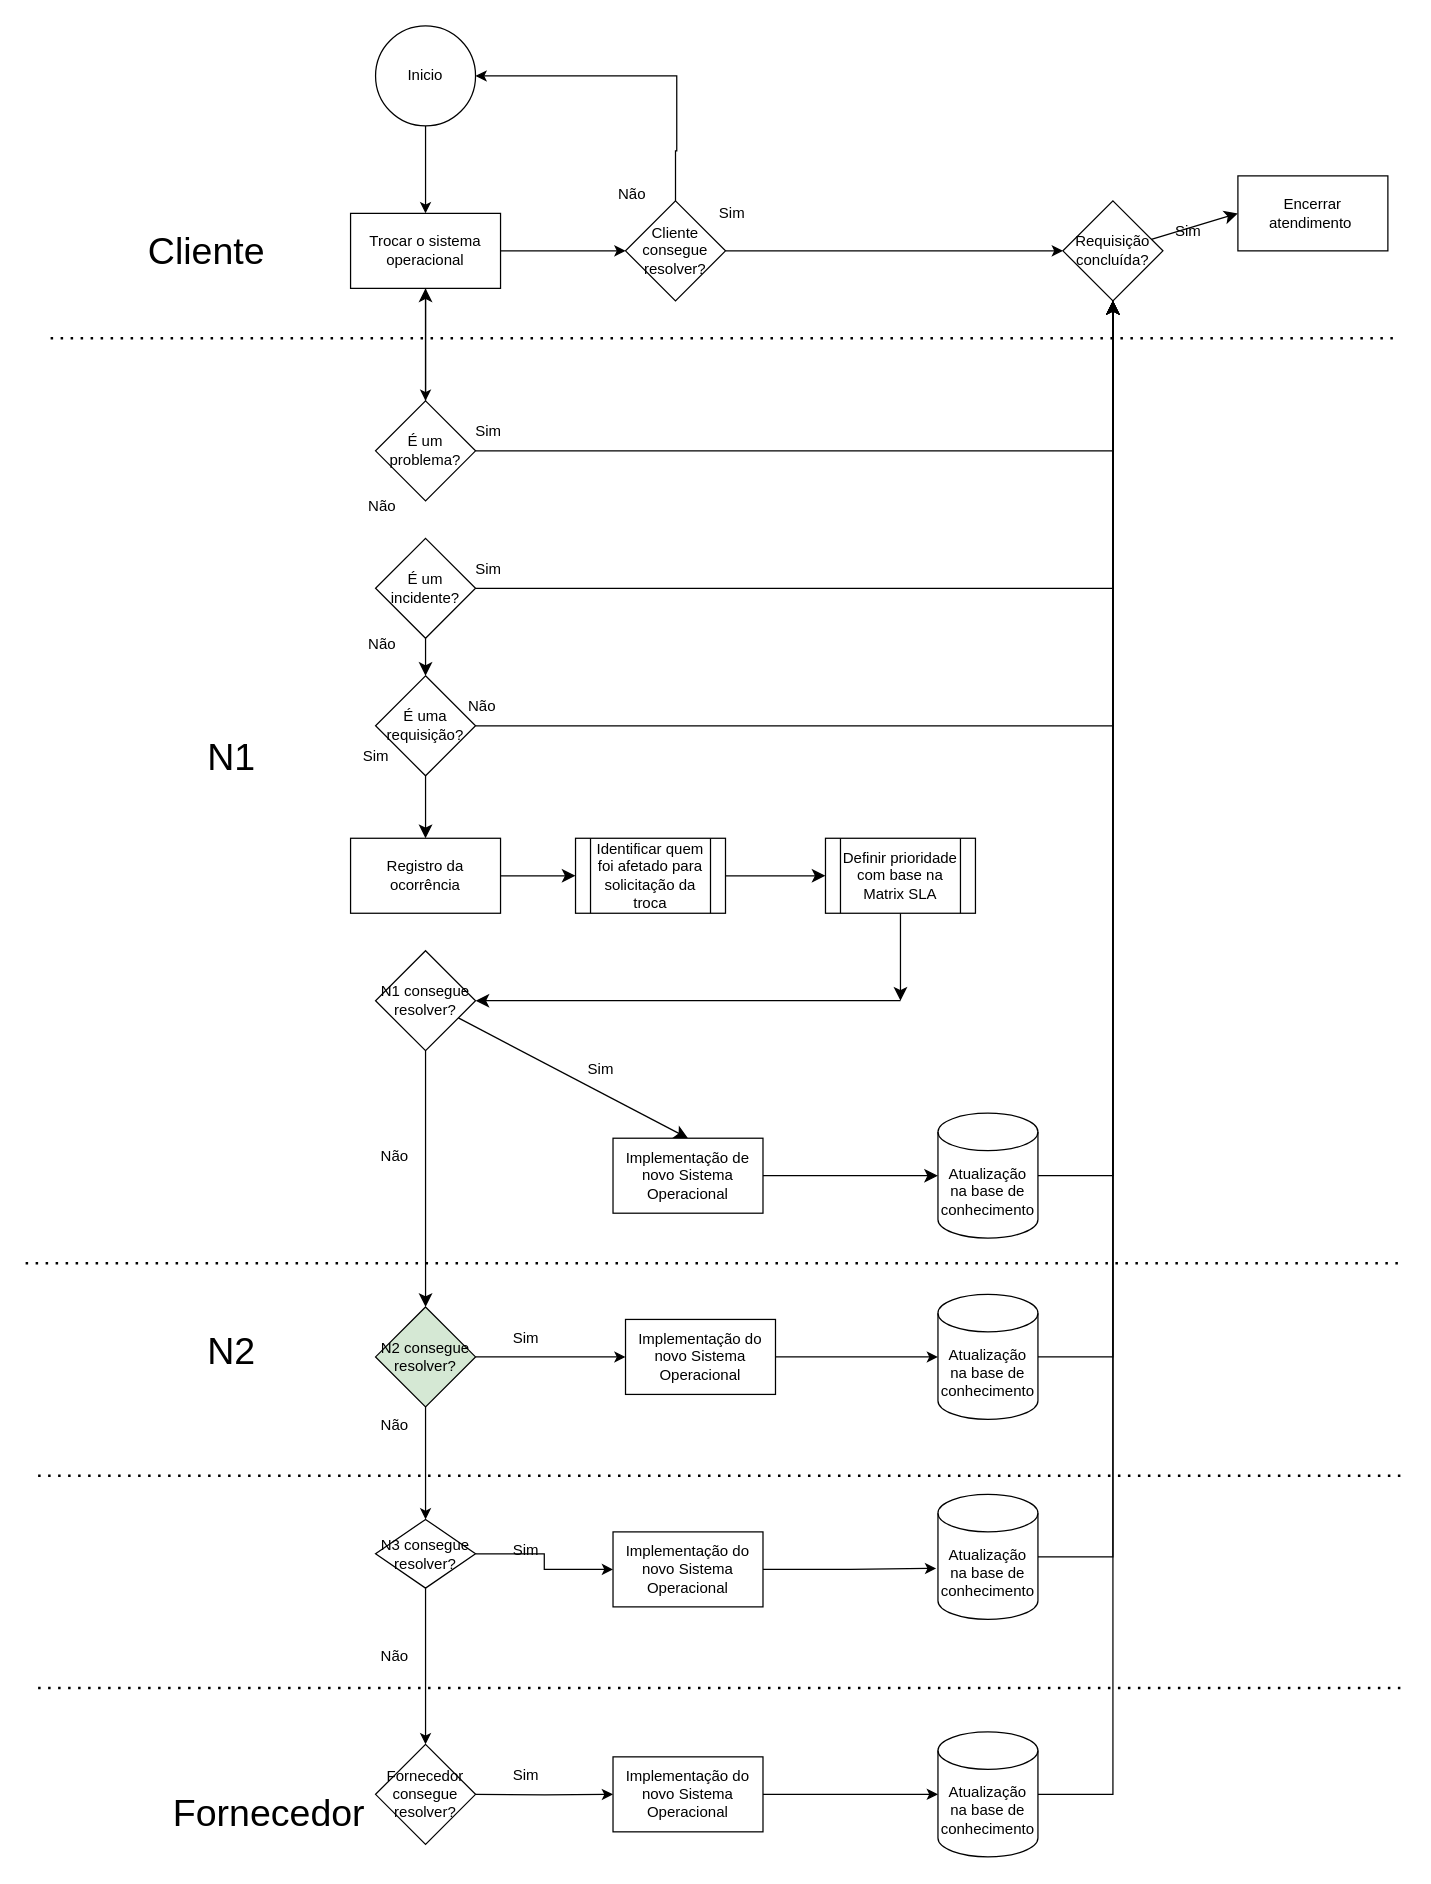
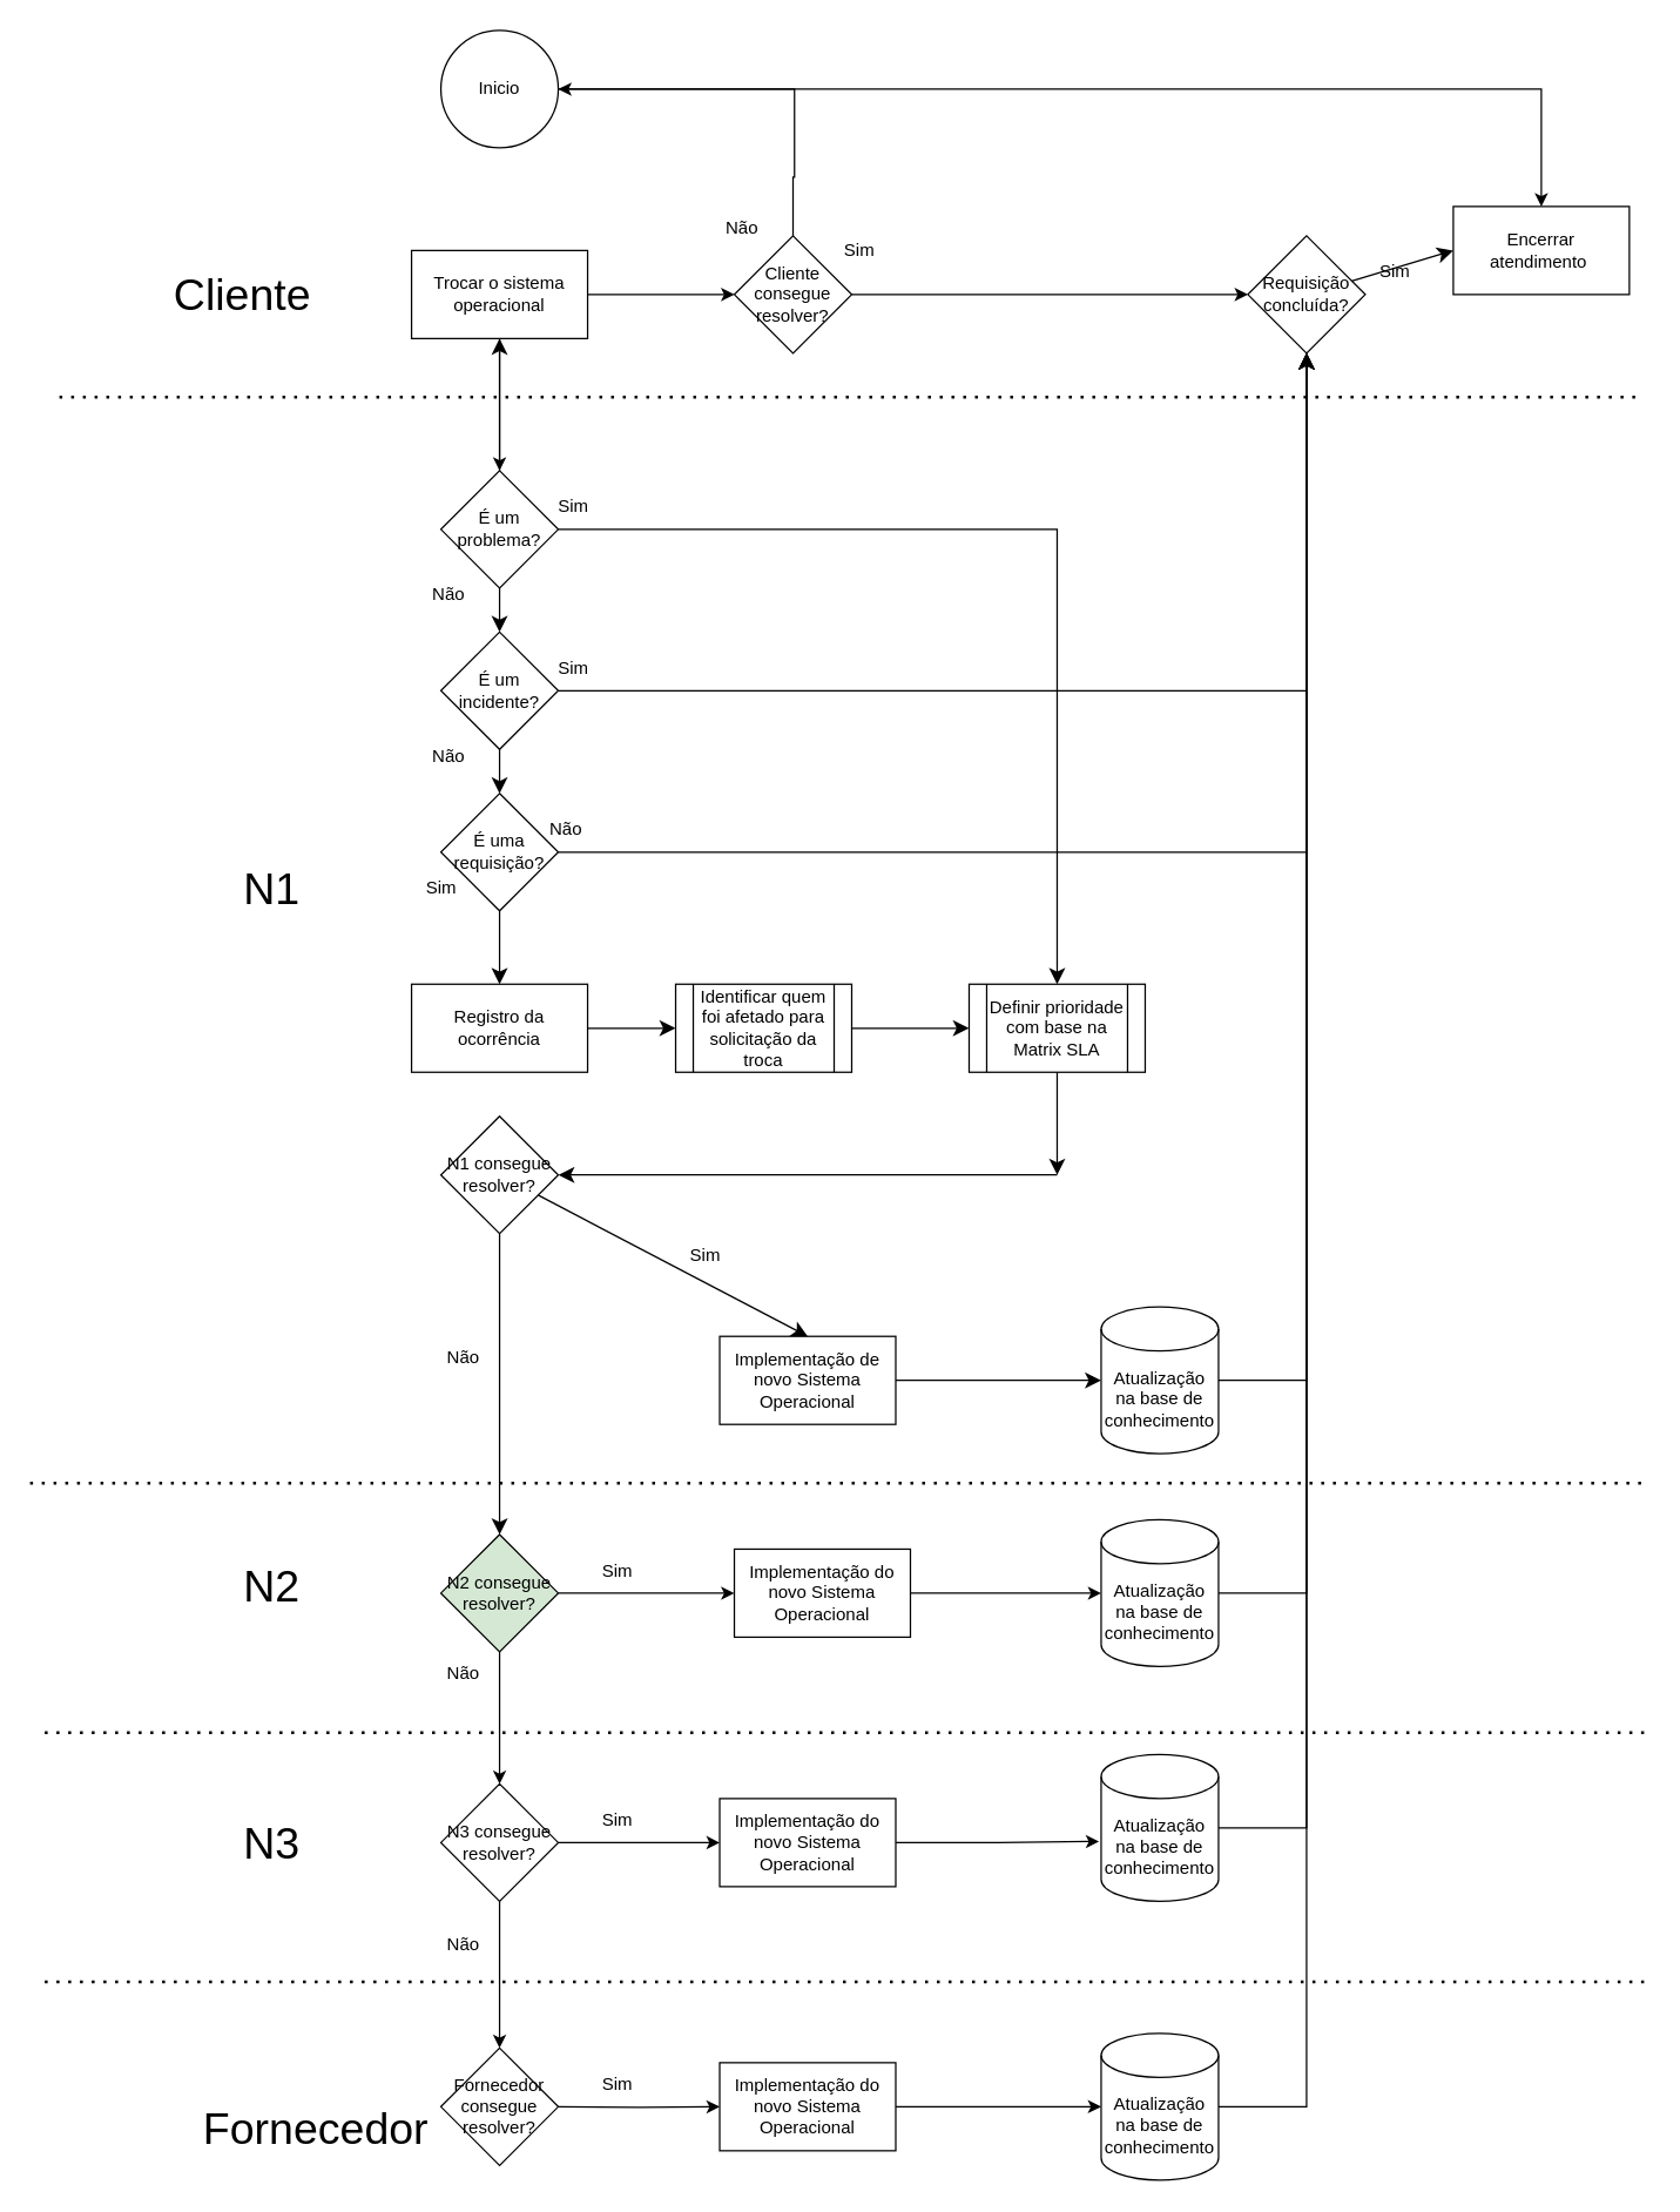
- <mxCell id="5" value="" style="edgeStyle=orthogonalEdgeStyle;rounded=0;orthogonalLoop=1;jettySize=auto;html=1;" edge="1" parent="1" source="6" target="9"><mxGeometry relative="1" as="geometry" /></mxCell>
+ <mxCell id="5" value="" style="edgeStyle=orthogonalEdgeStyle;rounded=0;orthogonalLoop=1;jettySize=auto;html=1;" edge="1" parent="1" source="6" target="80"><mxGeometry relative="1" as="geometry" /></mxCell>
- <mxCell id="36" style="edgeStyle=orthogonalEdgeStyle;rounded=0;orthogonalLoop=1;jettySize=auto;html=1;fontSize=12;startSize=8;endSize=8;entryX=0.5;entryY=1;entryDx=0;entryDy=0;" edge="1" parent="1" source="38" target="82"><mxGeometry relative="1" as="geometry"><mxPoint x="950" y="240" as="targetPoint" /></mxGeometry></mxCell>
+ <mxCell id="36" style="edgeStyle=orthogonalEdgeStyle;rounded=0;orthogonalLoop=1;jettySize=auto;html=1;fontSize=12;startSize=8;endSize=8;" edge="1" parent="1" source="38" target="55"><mxGeometry relative="1" as="geometry"><mxPoint x="950" y="240" as="targetPoint" /></mxGeometry></mxCell>
+ <mxCell id="37" value="" style="edgeStyle=none;curved=1;rounded=0;orthogonalLoop=1;jettySize=auto;html=1;fontSize=12;startSize=8;endSize=8;" edge="1" parent="1" source="38" target="41"><mxGeometry relative="1" as="geometry" /></mxCell>
- <mxCell id="26" value="N3 consegue resolver?" style="rhombus;whiteSpace=wrap;html=1;" vertex="1" parent="1"><mxGeometry x="300" y="1215" width="80" height="55" as="geometry" /></mxCell>
+ <mxCell id="26" value="N3 consegue resolver?" style="rhombus;whiteSpace=wrap;html=1;" vertex="1" parent="1"><mxGeometry x="300" y="1215" width="80" height="80" as="geometry" /></mxCell>
+ <mxCell id="23" value="&lt;font style=&quot;font-size: 30px;&quot;&gt;N3&lt;/font&gt;" style="text;html=1;align=center;verticalAlign=middle;whiteSpace=wrap;rounded=0;" vertex="1" parent="1"><mxGeometry x="130" y="1220" width="110" height="70" as="geometry" /></mxCell>
